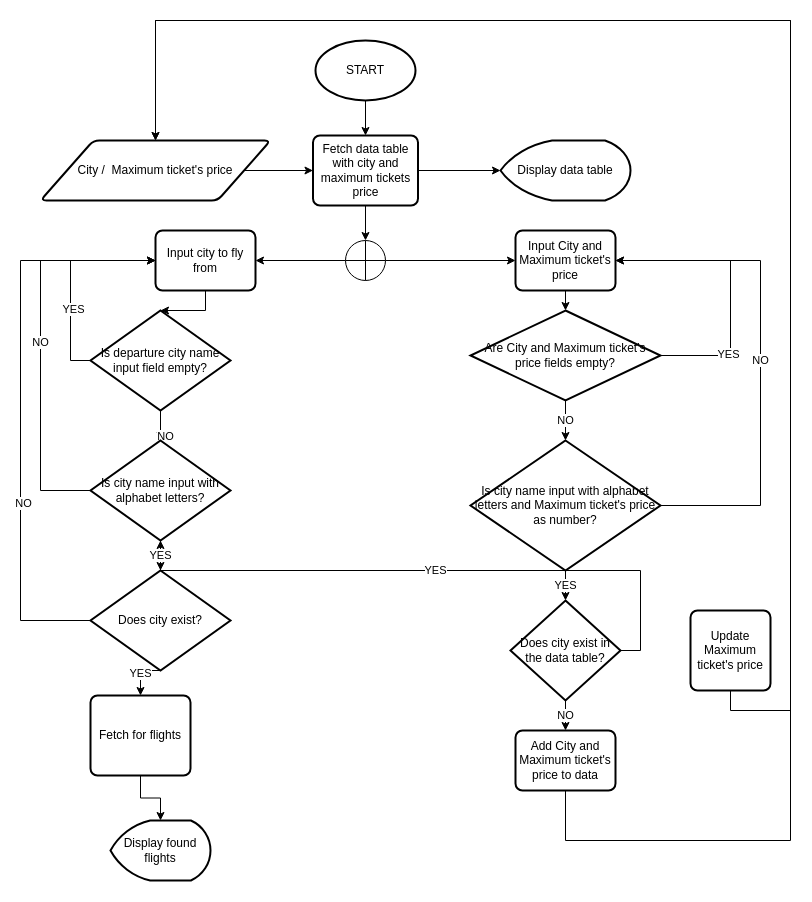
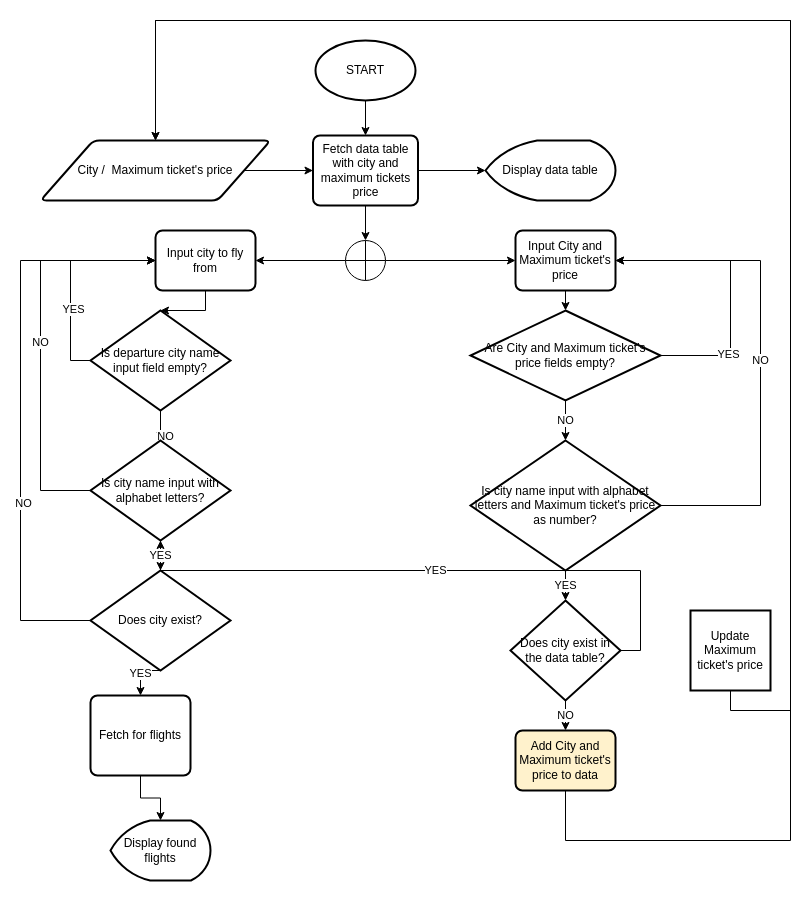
- <mxCell id="6" value="Display data table" style="strokeWidth=2;html=1;shape=mxgraph.flowchart.display;whiteSpace=wrap;" vertex="1" parent="1"><mxGeometry x="500" y="140" width="130" height="60" as="geometry" /></mxCell>
+ <mxCell id="6" value="Display data table" style="strokeWidth=2;html=1;shape=mxgraph.flowchart.display;whiteSpace=wrap;" vertex="1" parent="1"><mxGeometry x="485" y="140" width="130" height="60" as="geometry" /></mxCell>
- <mxCell id="22" value="Update Maximum ticket's price" style="rounded=1;whiteSpace=wrap;html=1;absoluteArcSize=1;arcSize=14;strokeWidth=2;" vertex="1" parent="1"><mxGeometry x="690" y="610" width="80" height="80" as="geometry" /></mxCell>
+ <mxCell id="22" value="Update Maximum ticket's price" style="whiteSpace=wrap;html=1;absoluteArcSize=1;arcSize=14;strokeWidth=2;rounded=0;" vertex="1" parent="1"><mxGeometry x="690" y="610" width="80" height="80" as="geometry" /></mxCell>
- <mxCell id="24" value="Add City and Maximum ticket's price to data" style="rounded=1;whiteSpace=wrap;html=1;absoluteArcSize=1;arcSize=14;strokeWidth=2;" vertex="1" parent="1"><mxGeometry x="515" y="730" width="100" height="60" as="geometry" /></mxCell>
+ <mxCell id="24" value="Add City and Maximum ticket's price to data" style="rounded=1;whiteSpace=wrap;html=1;absoluteArcSize=1;arcSize=14;strokeWidth=2;fillColor=#fff2cc;" vertex="1" parent="1"><mxGeometry x="515" y="730" width="100" height="60" as="geometry" /></mxCell>
